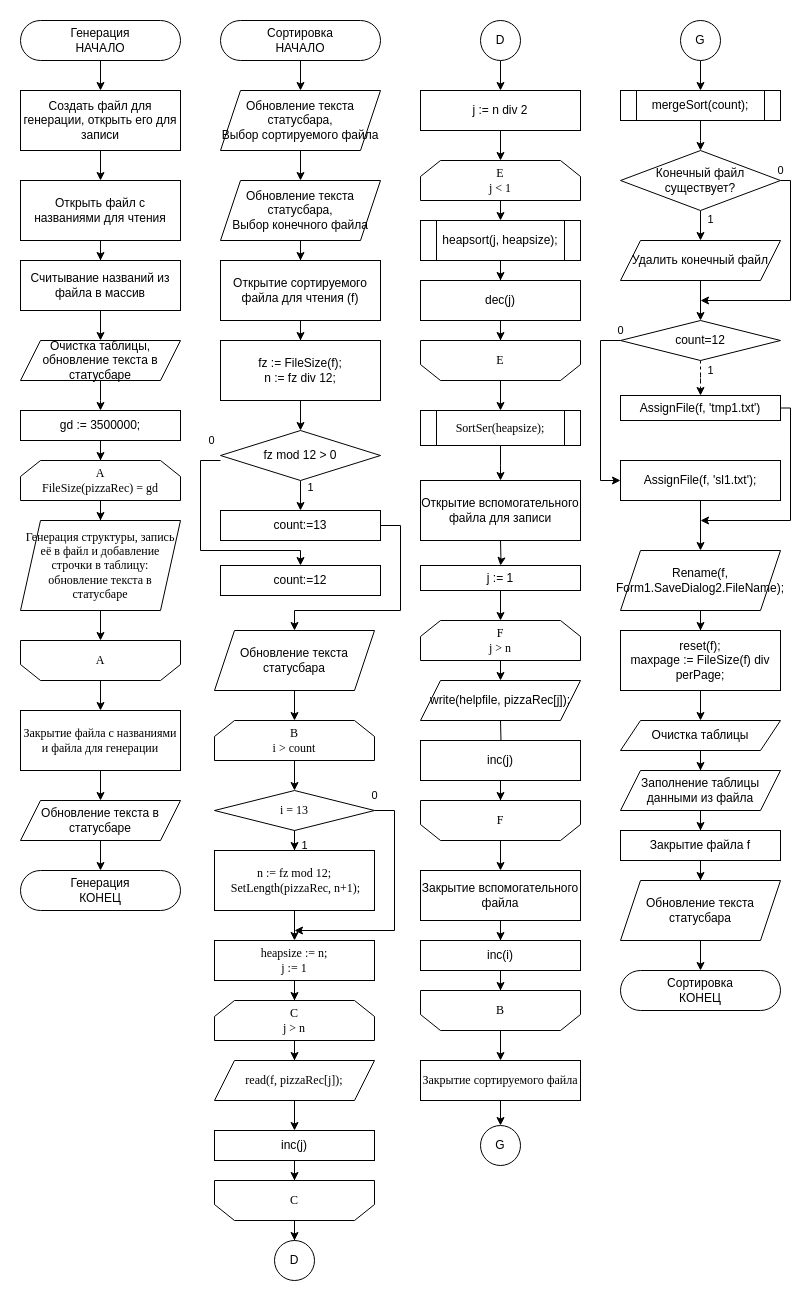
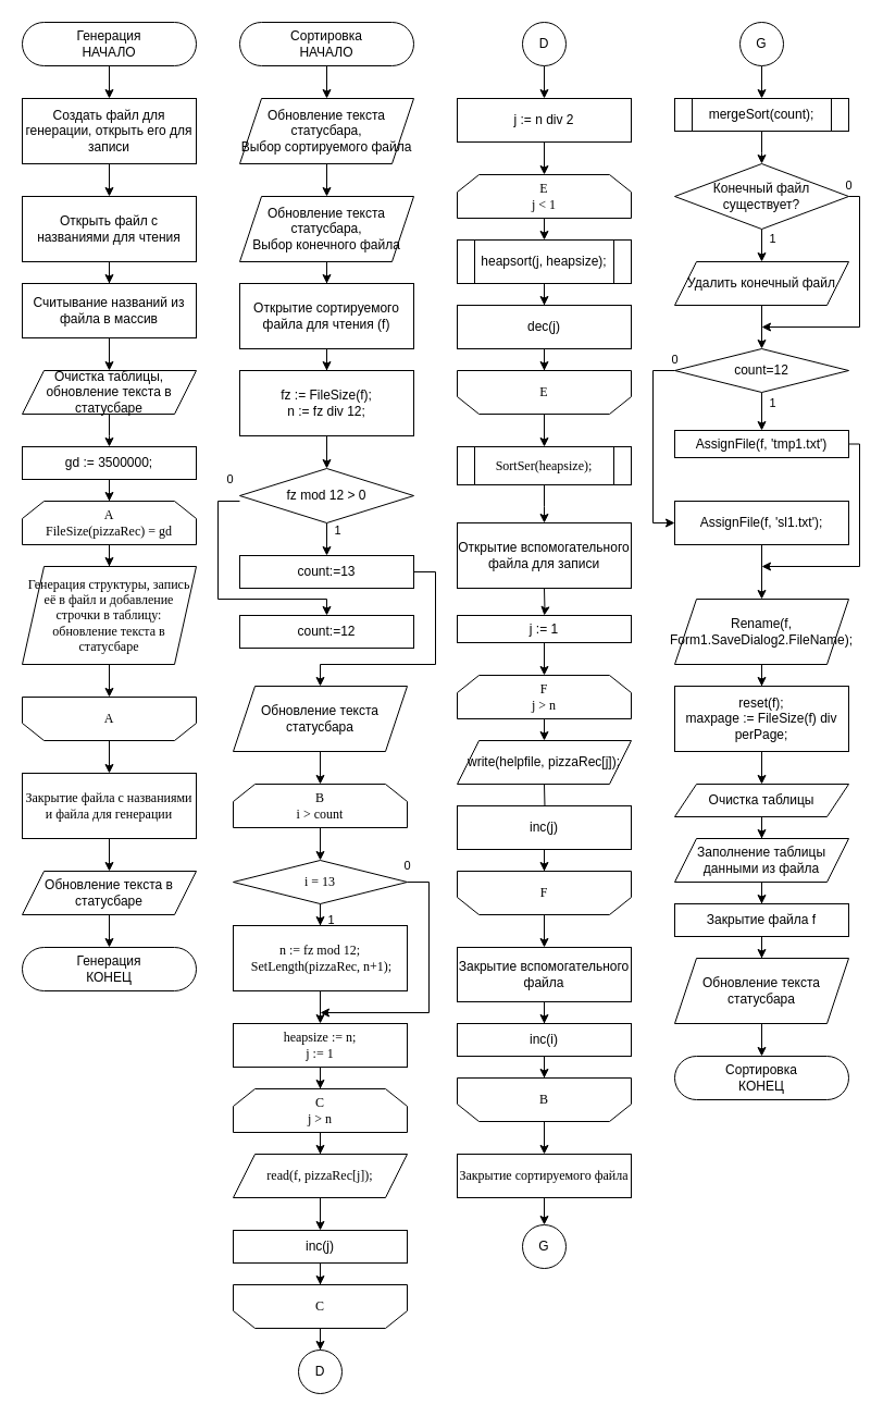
- <mxCell id="105" value="1" style="edgeStyle=orthogonalEdgeStyle;rounded=0;orthogonalLoop=1;jettySize=auto;html=1;dashed=1;" edge="1" parent="1" source="107" target="109"><mxGeometry x="-0.556" y="10" relative="1" as="geometry"><mxPoint as="offset" /></mxGeometry></mxCell>
+ <mxCell id="105" value="1" style="edgeStyle=orthogonalEdgeStyle;rounded=0;orthogonalLoop=1;jettySize=auto;html=1;" edge="1" parent="1" source="107" target="109"><mxGeometry x="-0.556" y="10" relative="1" as="geometry"><mxPoint as="offset" /></mxGeometry></mxCell>
